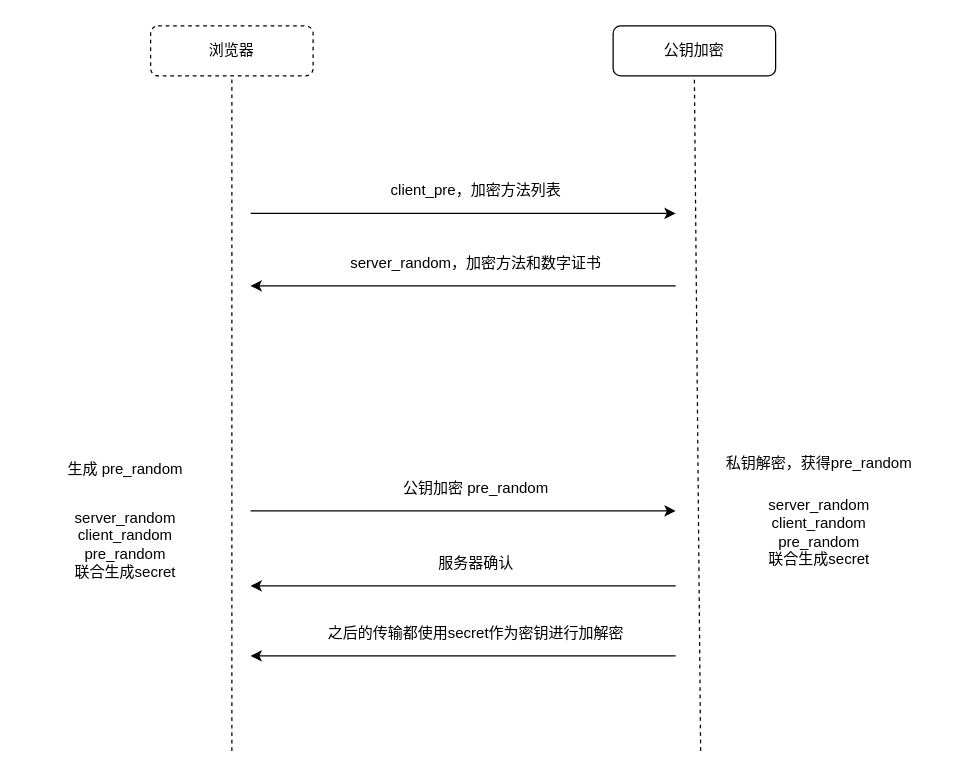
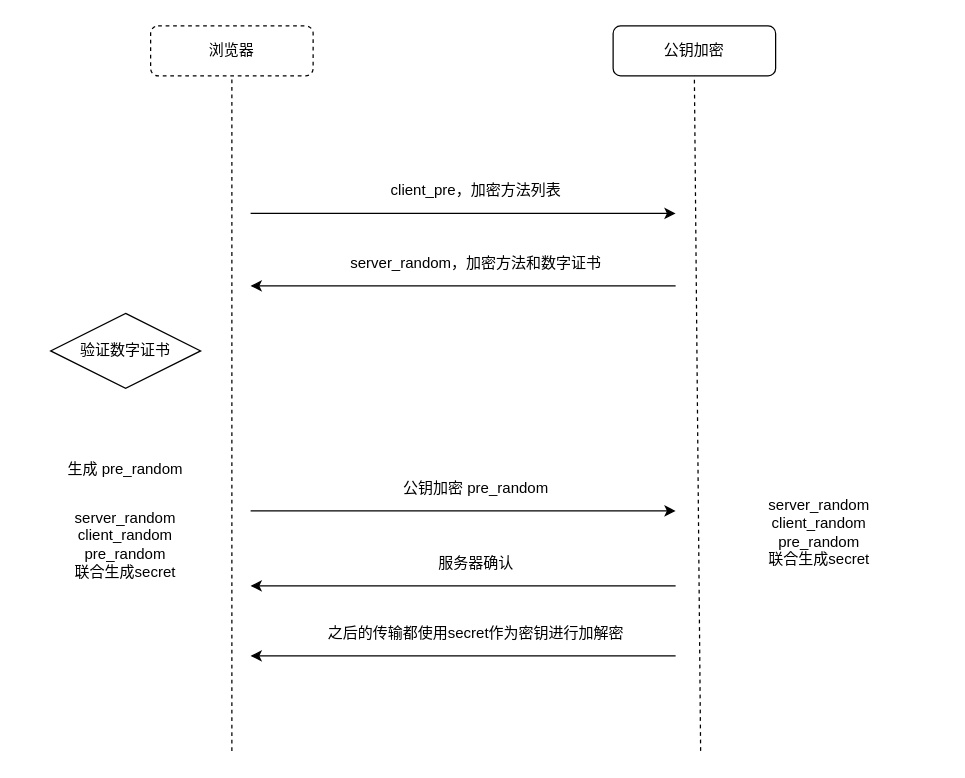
+ <mxCell id="16" value="验证数字证书" style="rhombus;whiteSpace=wrap;html=1;" vertex="1" parent="1"><mxGeometry x="40" y="250" width="120" height="60" as="geometry" /></mxCell>
- <mxCell id="19" value="私钥解密，获得pre_random" style="text;html=1;strokeColor=none;fillColor=none;align=center;verticalAlign=middle;whiteSpace=wrap;rounded=0;" vertex="1" parent="1"><mxGeometry x="560" y="360" width="190" height="20" as="geometry" /></mxCell>
